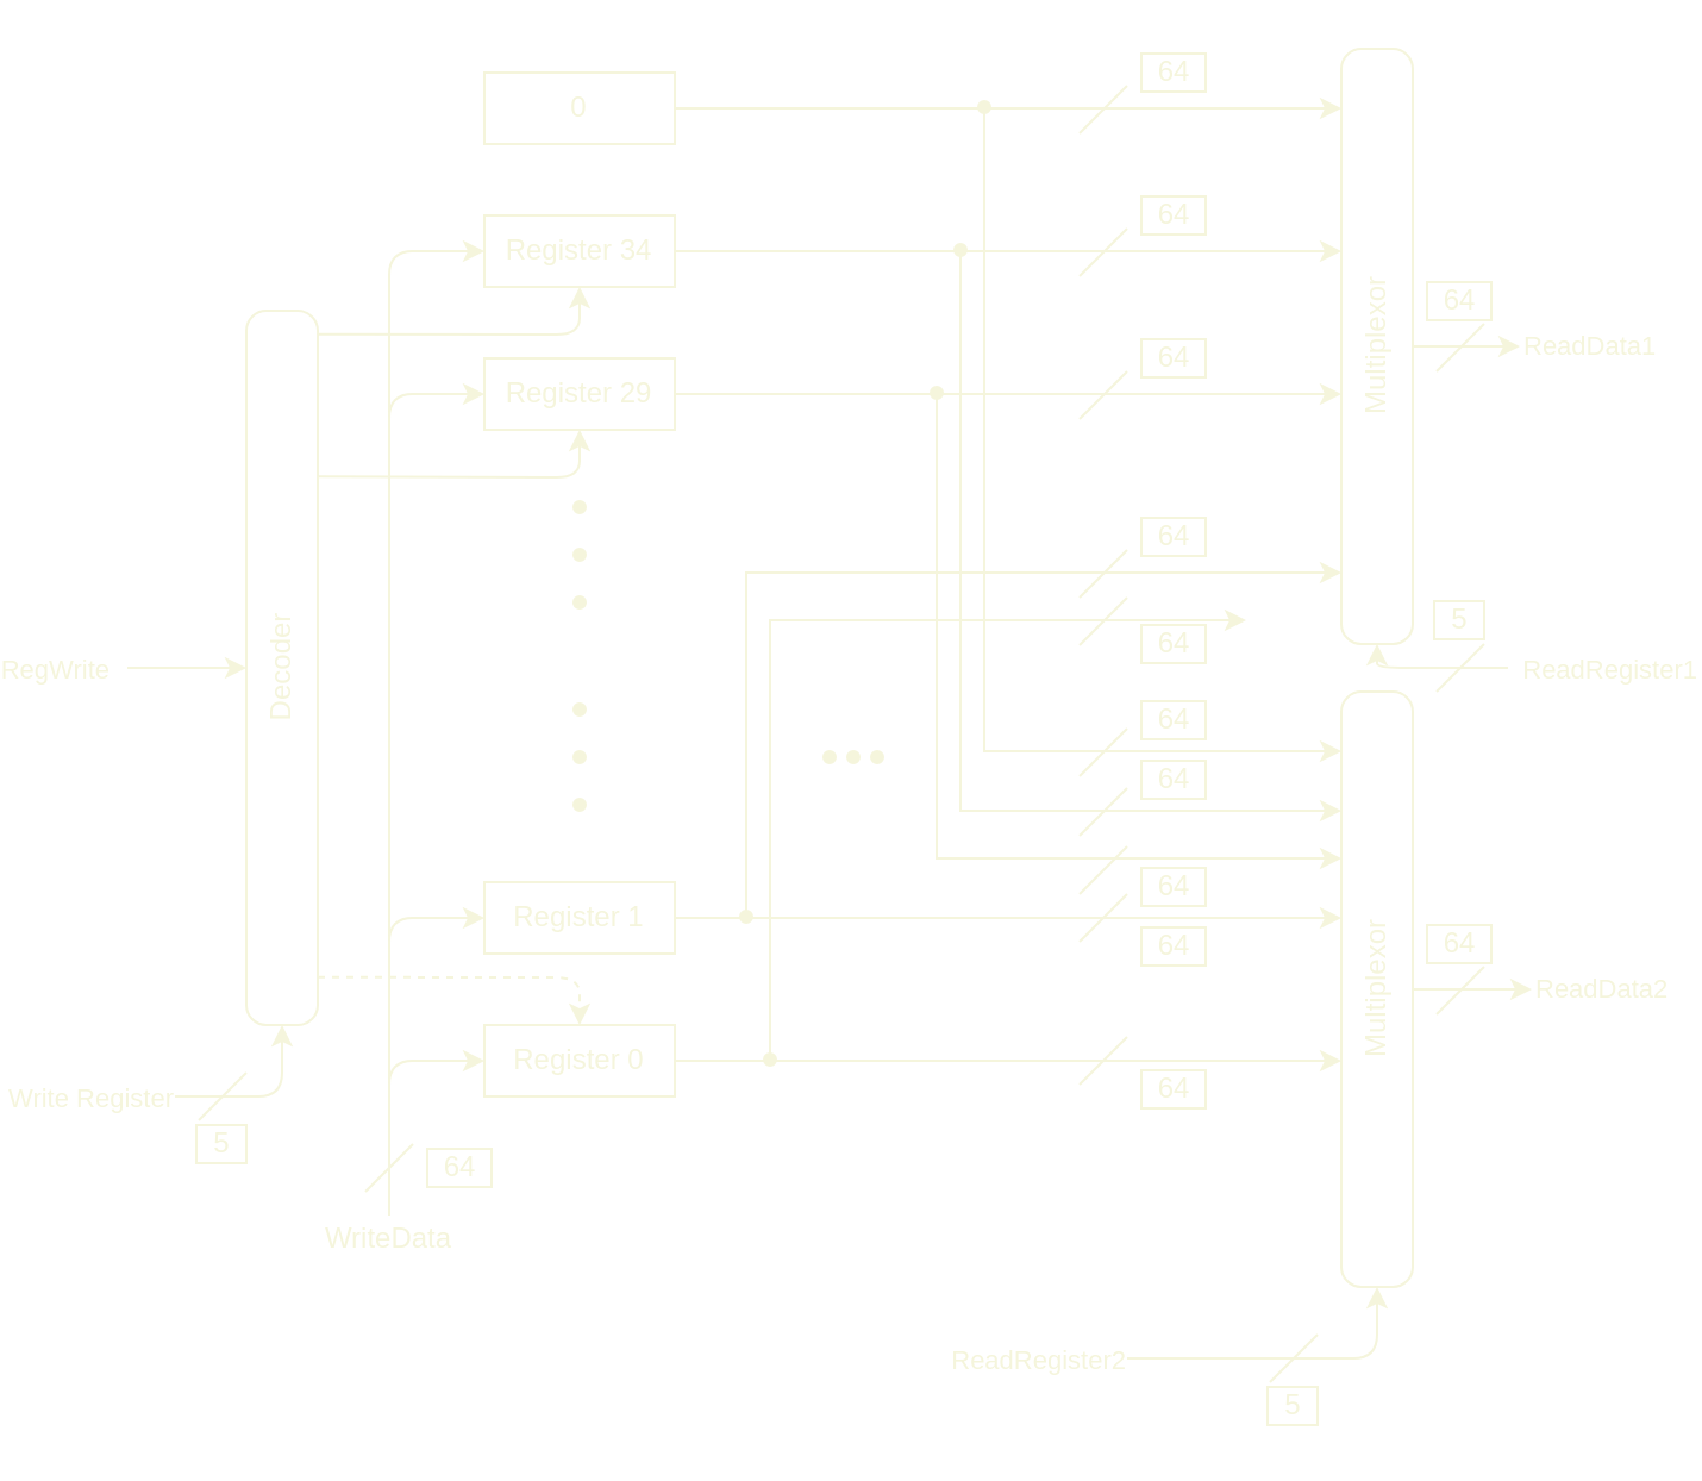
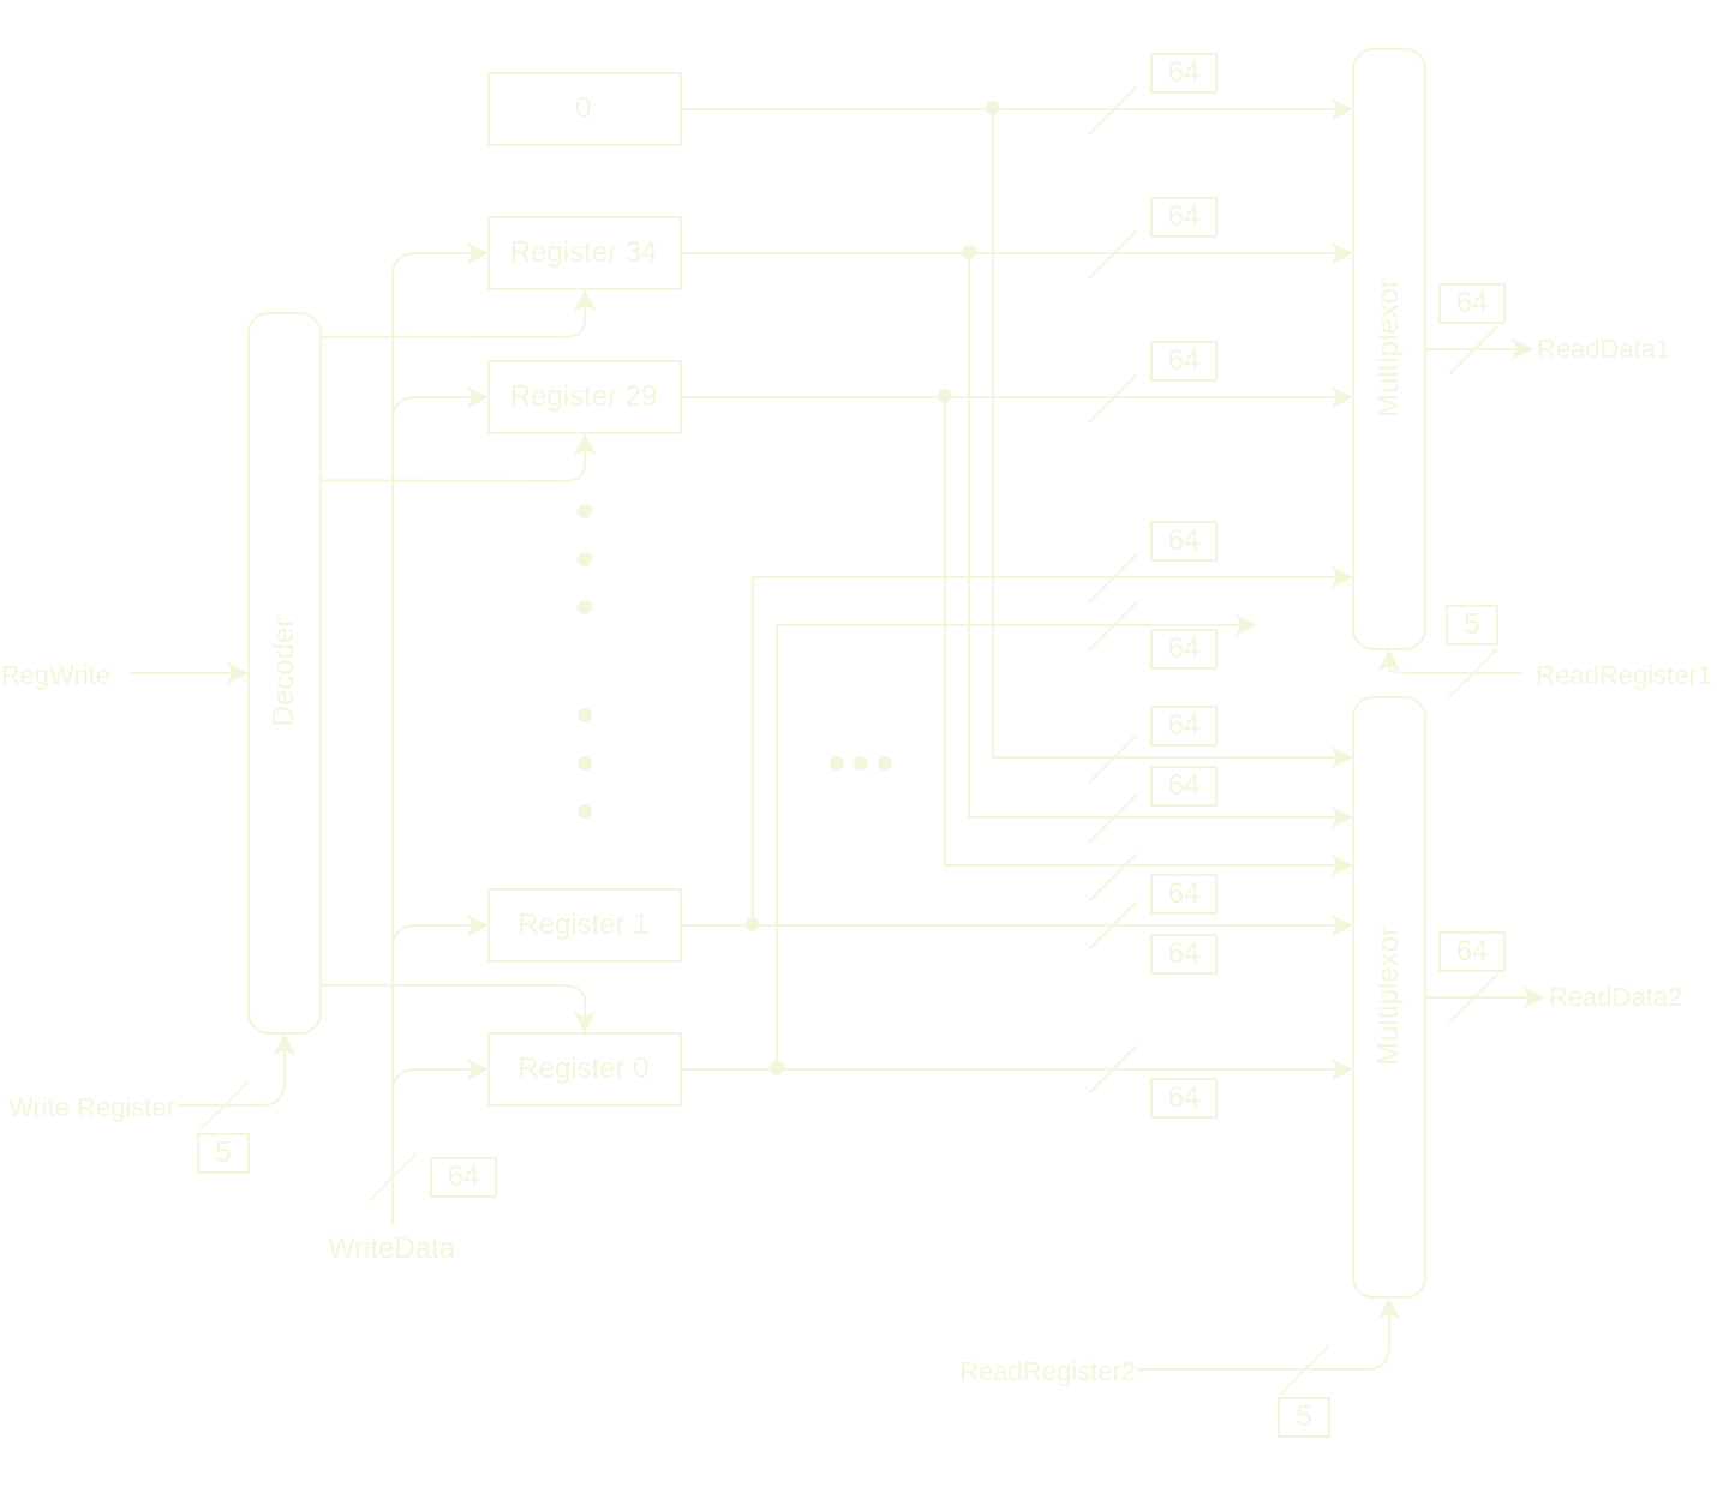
- <mxCell id="23" value="" style="endArrow=classic;html=1;exitX=1;exitY=0.933;exitDx=0;exitDy=0;entryX=0.5;entryY=0;entryDx=0;entryDy=0;exitPerimeter=0;fontColor=#F5F5DC;strokeColor=#F5F5DC;dashed=1;" edge="1" parent="1" source="2" target="20"><mxGeometry width="50" height="50" relative="1" as="geometry"><mxPoint x="100.45" y="444.92" as="sourcePoint" /><mxPoint x="170" y="445" as="targetPoint" /><Array as="points"><mxPoint x="210" y="410" /></Array></mxGeometry></mxCell>
+ <mxCell id="23" value="" style="endArrow=classic;html=1;exitX=1;exitY=0.933;exitDx=0;exitDy=0;entryX=0.5;entryY=0;entryDx=0;entryDy=0;exitPerimeter=0;fontColor=#F5F5DC;strokeColor=#F5F5DC;" edge="1" parent="1" source="2" target="20"><mxGeometry width="50" height="50" relative="1" as="geometry"><mxPoint x="100.45" y="444.92" as="sourcePoint" /><mxPoint x="170" y="445" as="targetPoint" /><Array as="points"><mxPoint x="210" y="410" /></Array></mxGeometry></mxCell>
